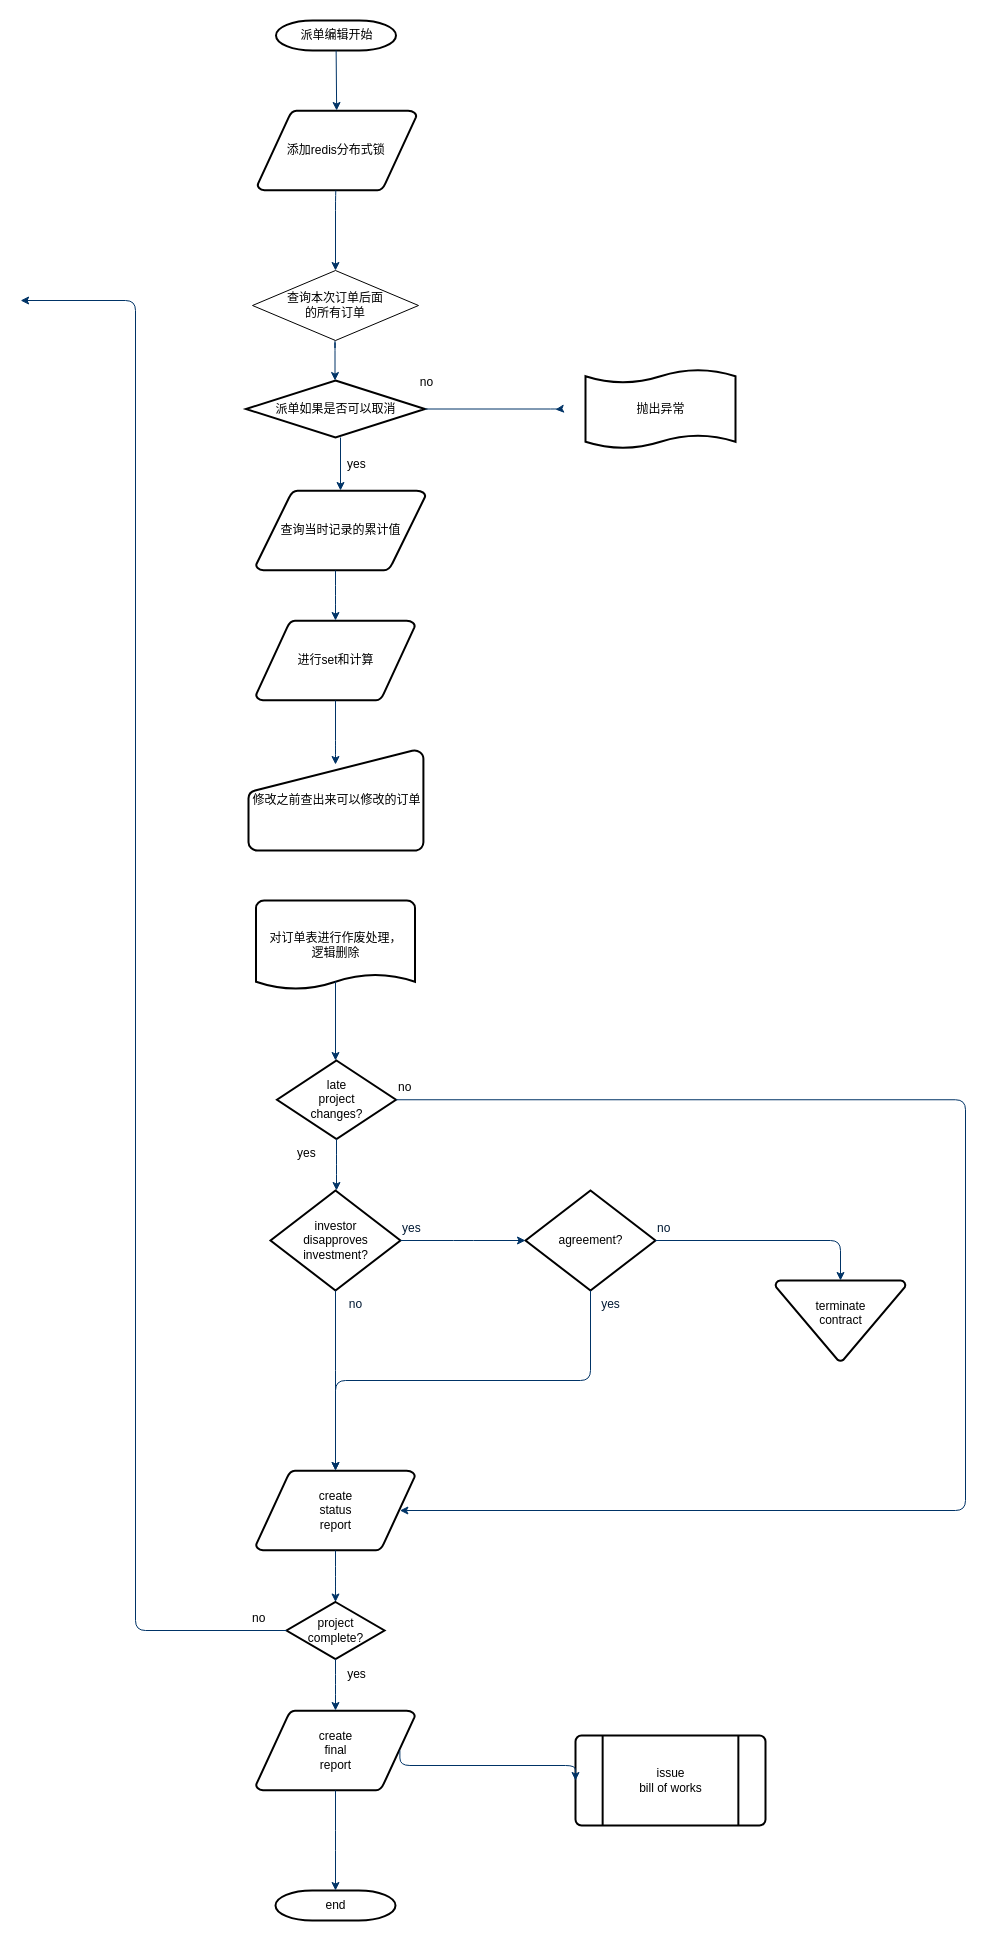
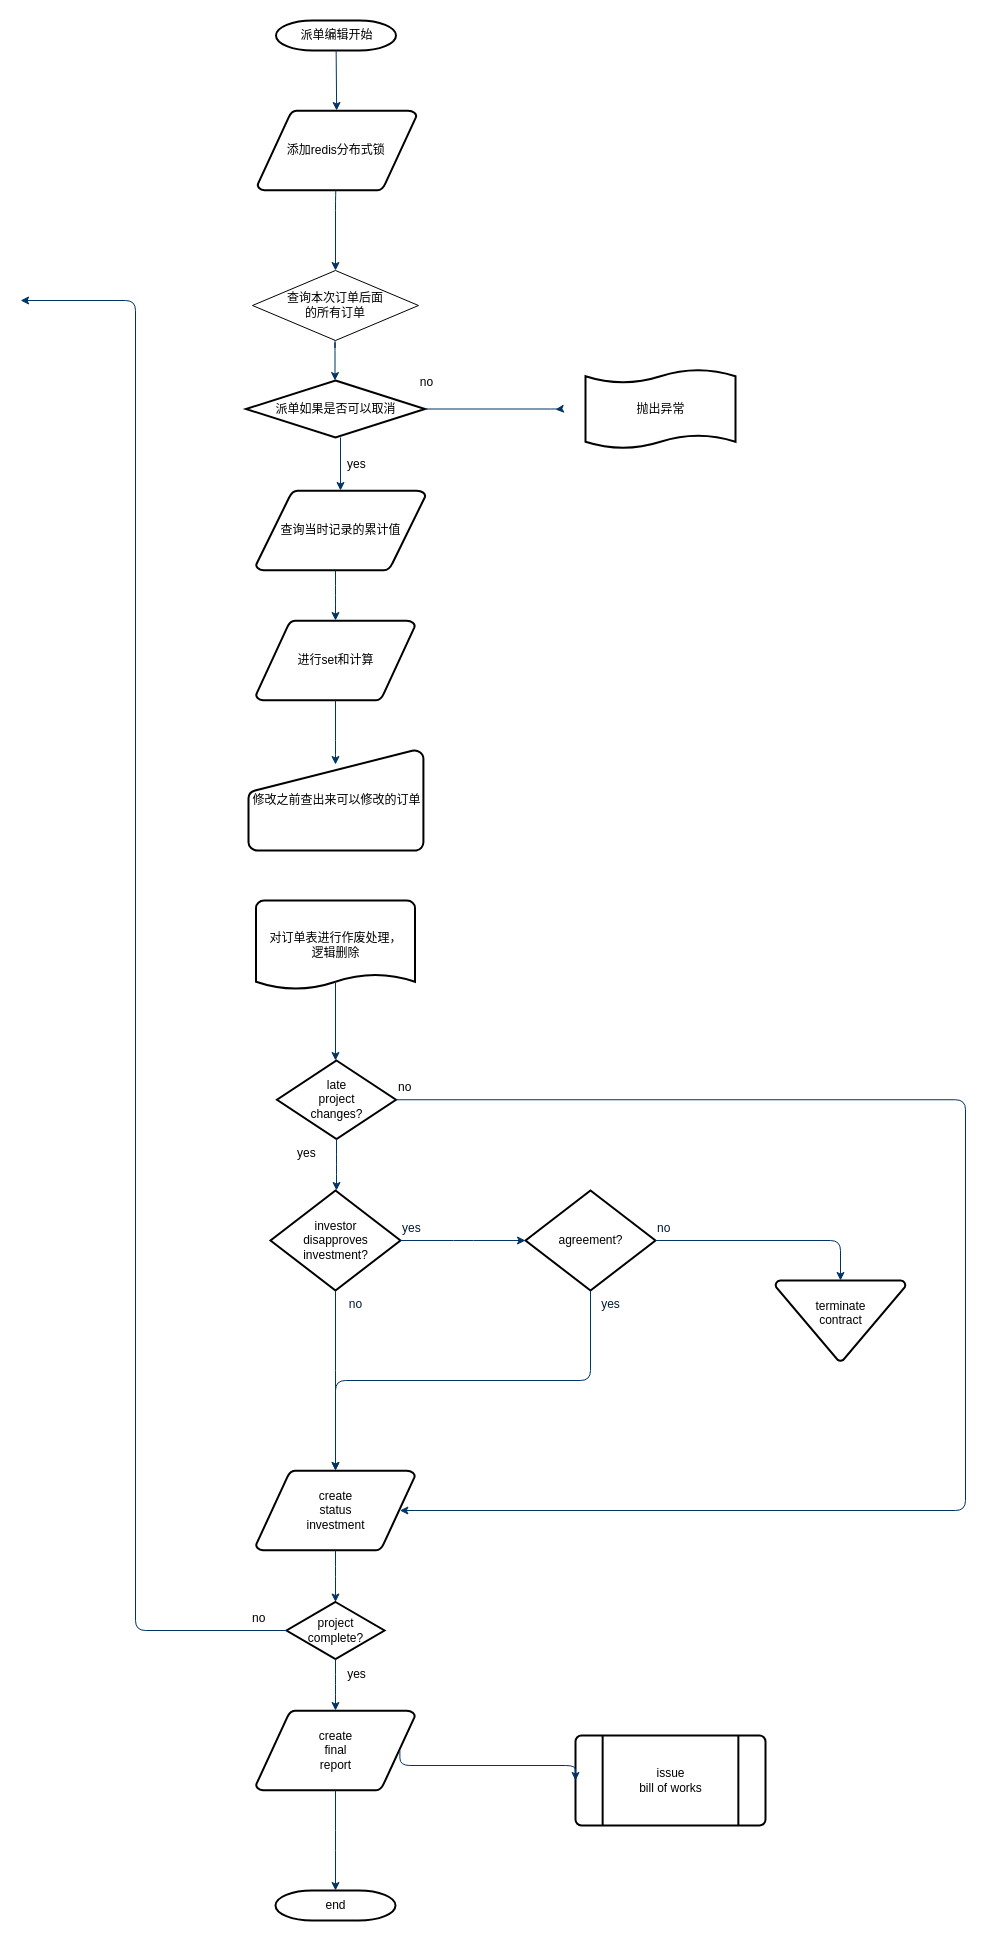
- <mxCell id="27" value="create&#10;status&#10;report" style="shape=mxgraph.flowchart.data;strokeWidth=2;gradientColor=none;gradientDirection=north;fontStyle=0;html=1;" parent="1" vertex="1"><mxGeometry x="255.5" y="1470" width="159" height="80" as="geometry" /></mxCell>
+ <mxCell id="27" value="create&#10;status&#10;investment" style="shape=mxgraph.flowchart.data;strokeWidth=2;gradientColor=none;gradientDirection=north;fontStyle=0;html=1;" parent="1" vertex="1"><mxGeometry x="255.5" y="1470" width="159" height="80" as="geometry" /></mxCell>
